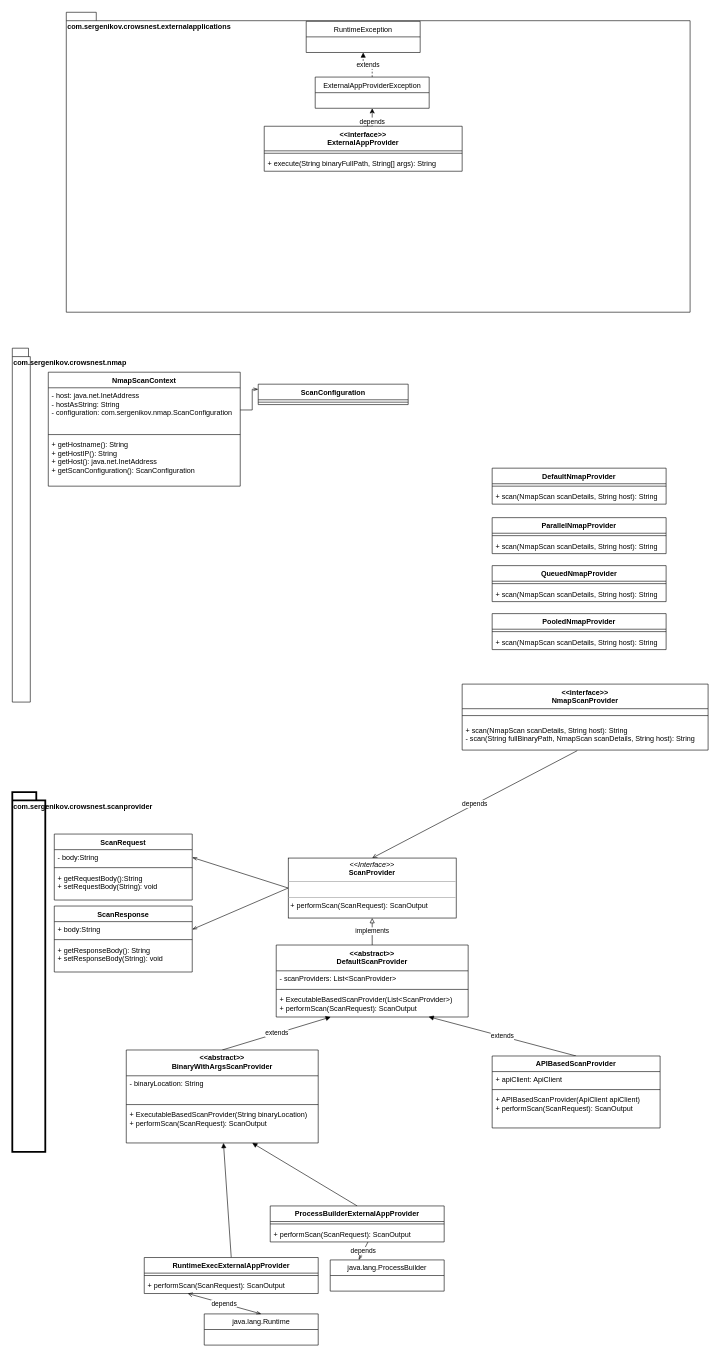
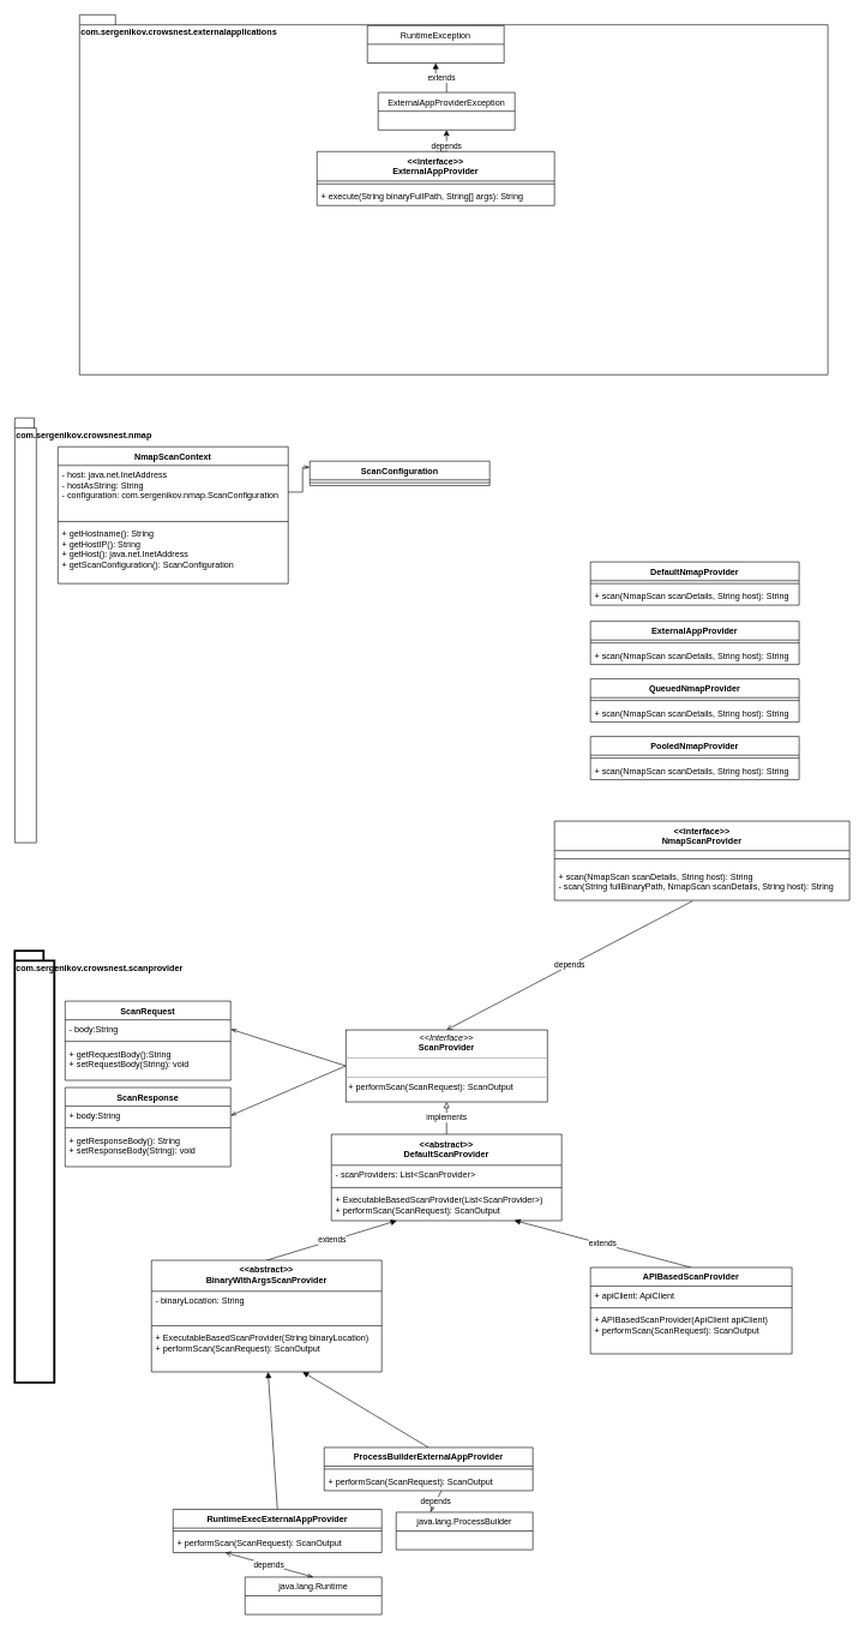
- <mxCell id="9" value="extends" style="edgeStyle=orthogonalEdgeStyle;rounded=0;orthogonalLoop=1;jettySize=auto;html=1;exitX=0.5;exitY=0;exitDx=0;exitDy=0;entryX=0.5;entryY=1;entryDx=0;entryDy=0;endArrow=block;endFill=1;dashed=1;" parent="1" source="10" target="38" edge="1"><mxGeometry relative="1" as="geometry" /></mxCell>
+ <mxCell id="9" value="extends" style="edgeStyle=orthogonalEdgeStyle;rounded=0;orthogonalLoop=1;jettySize=auto;html=1;exitX=0.5;exitY=0;exitDx=0;exitDy=0;entryX=0.5;entryY=1;entryDx=0;entryDy=0;endArrow=block;endFill=1;" parent="1" source="10" target="38" edge="1"><mxGeometry relative="1" as="geometry" /></mxCell>
- <mxCell id="23" value="ParallelNmapProvider" style="swimlane;fontStyle=1;align=center;verticalAlign=top;childLayout=stackLayout;horizontal=1;startSize=26;horizontalStack=0;resizeParent=1;resizeParentMax=0;resizeLast=0;collapsible=1;marginBottom=0;" parent="1" vertex="1"><mxGeometry x="820" y="862.5" width="290" height="60" as="geometry" /></mxCell>
+ <mxCell id="23" value="ExternalAppProvider" style="swimlane;fontStyle=1;align=center;verticalAlign=top;childLayout=stackLayout;horizontal=1;startSize=26;horizontalStack=0;resizeParent=1;resizeParentMax=0;resizeLast=0;collapsible=1;marginBottom=0;" parent="1" vertex="1"><mxGeometry x="820" y="862.5" width="290" height="60" as="geometry" /></mxCell>
